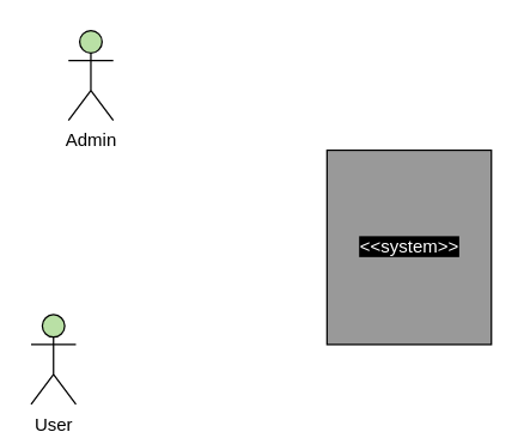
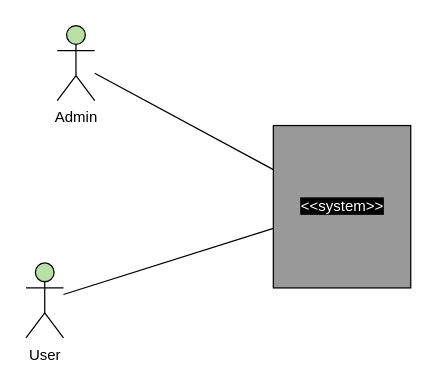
+ <mxCell id="5" value="" style="endArrow=none;html=1;" parent="1" source="3" target="2" edge="1"><mxGeometry width="50" height="50" relative="1" as="geometry"><mxPoint x="20" y="450" as="sourcePoint" /><mxPoint x="70" y="400" as="targetPoint" /></mxGeometry></mxCell>
+ <mxCell id="6" value="" style="endArrow=none;html=1;" parent="1" source="4" target="2" edge="1"><mxGeometry width="50" height="50" relative="1" as="geometry"><mxPoint x="45" y="20" as="sourcePoint" /><mxPoint x="228" y="182.5" as="targetPoint" /></mxGeometry></mxCell>
